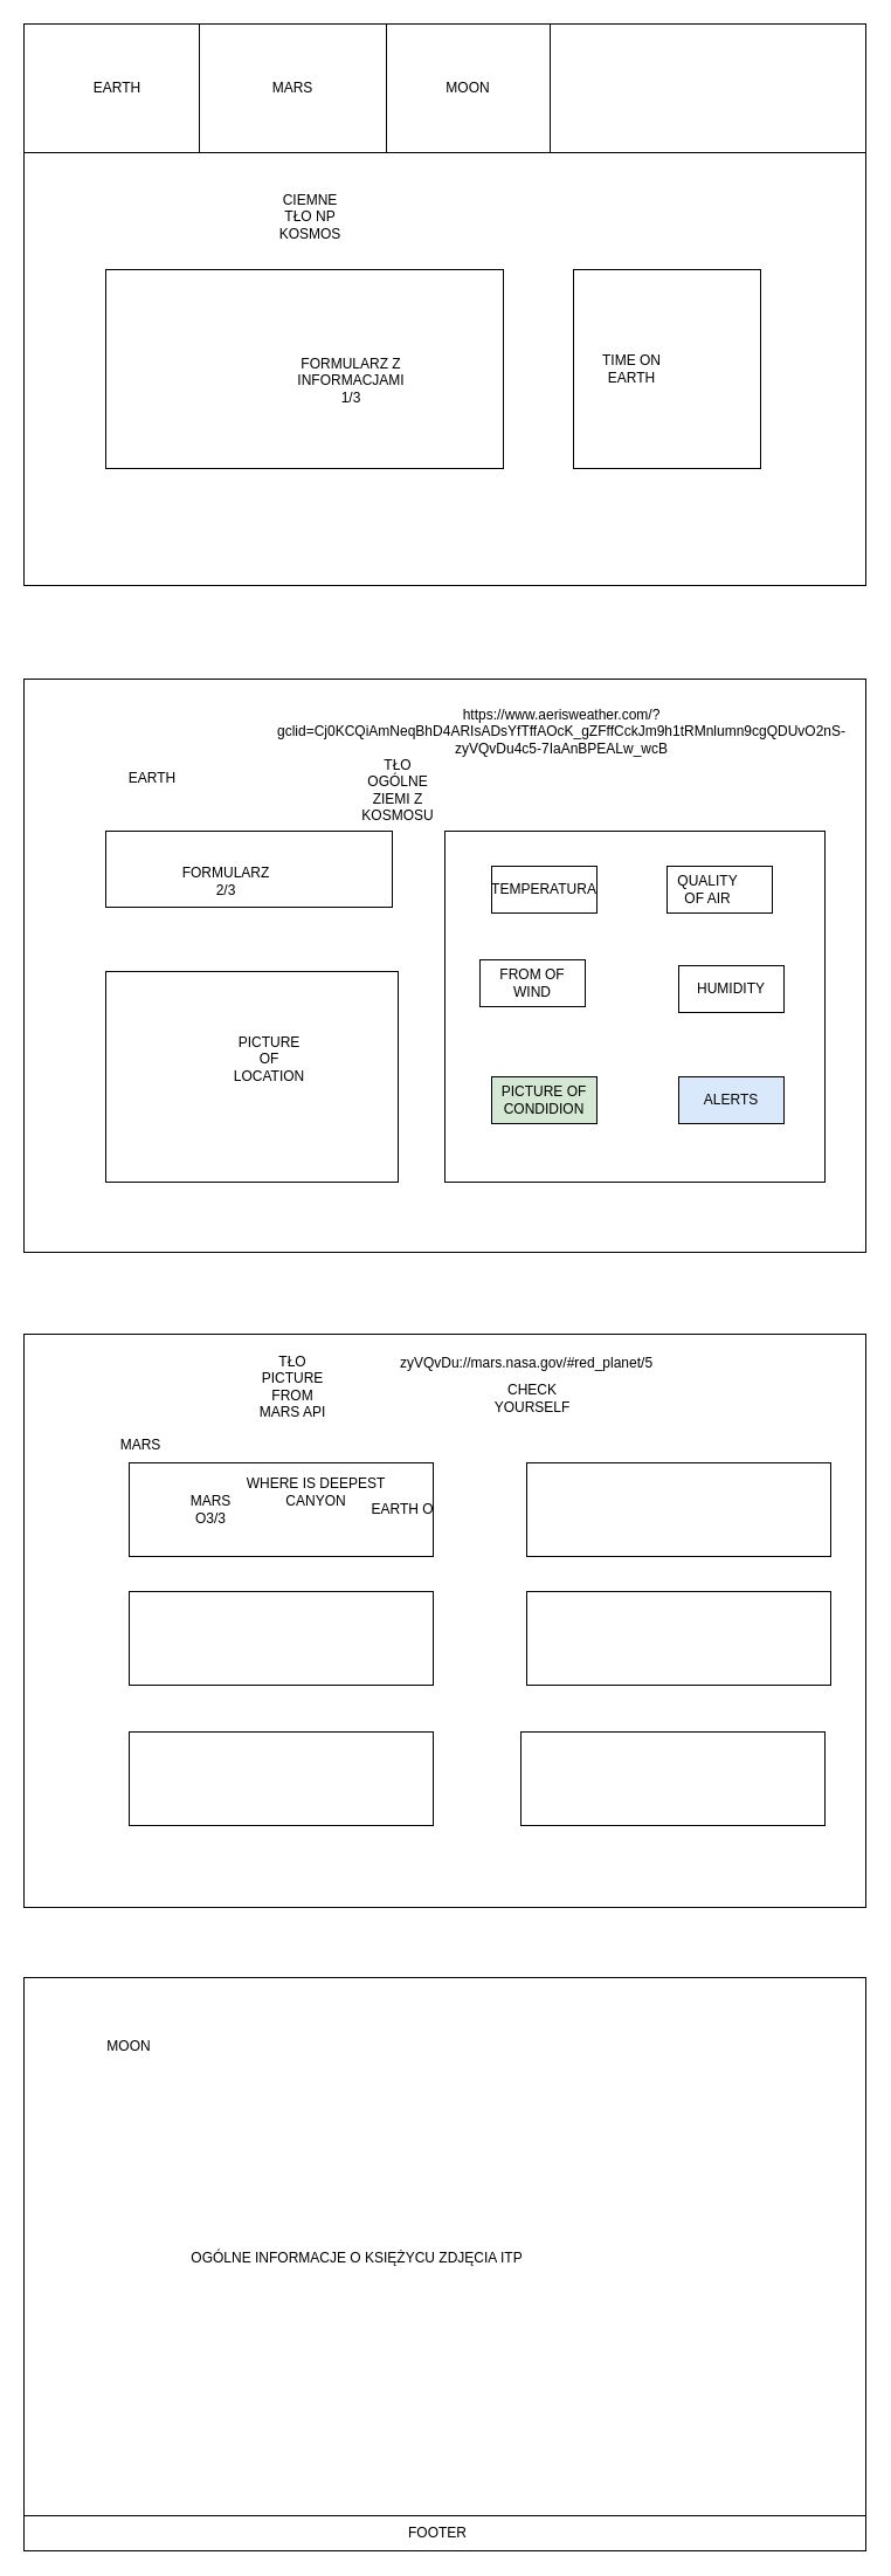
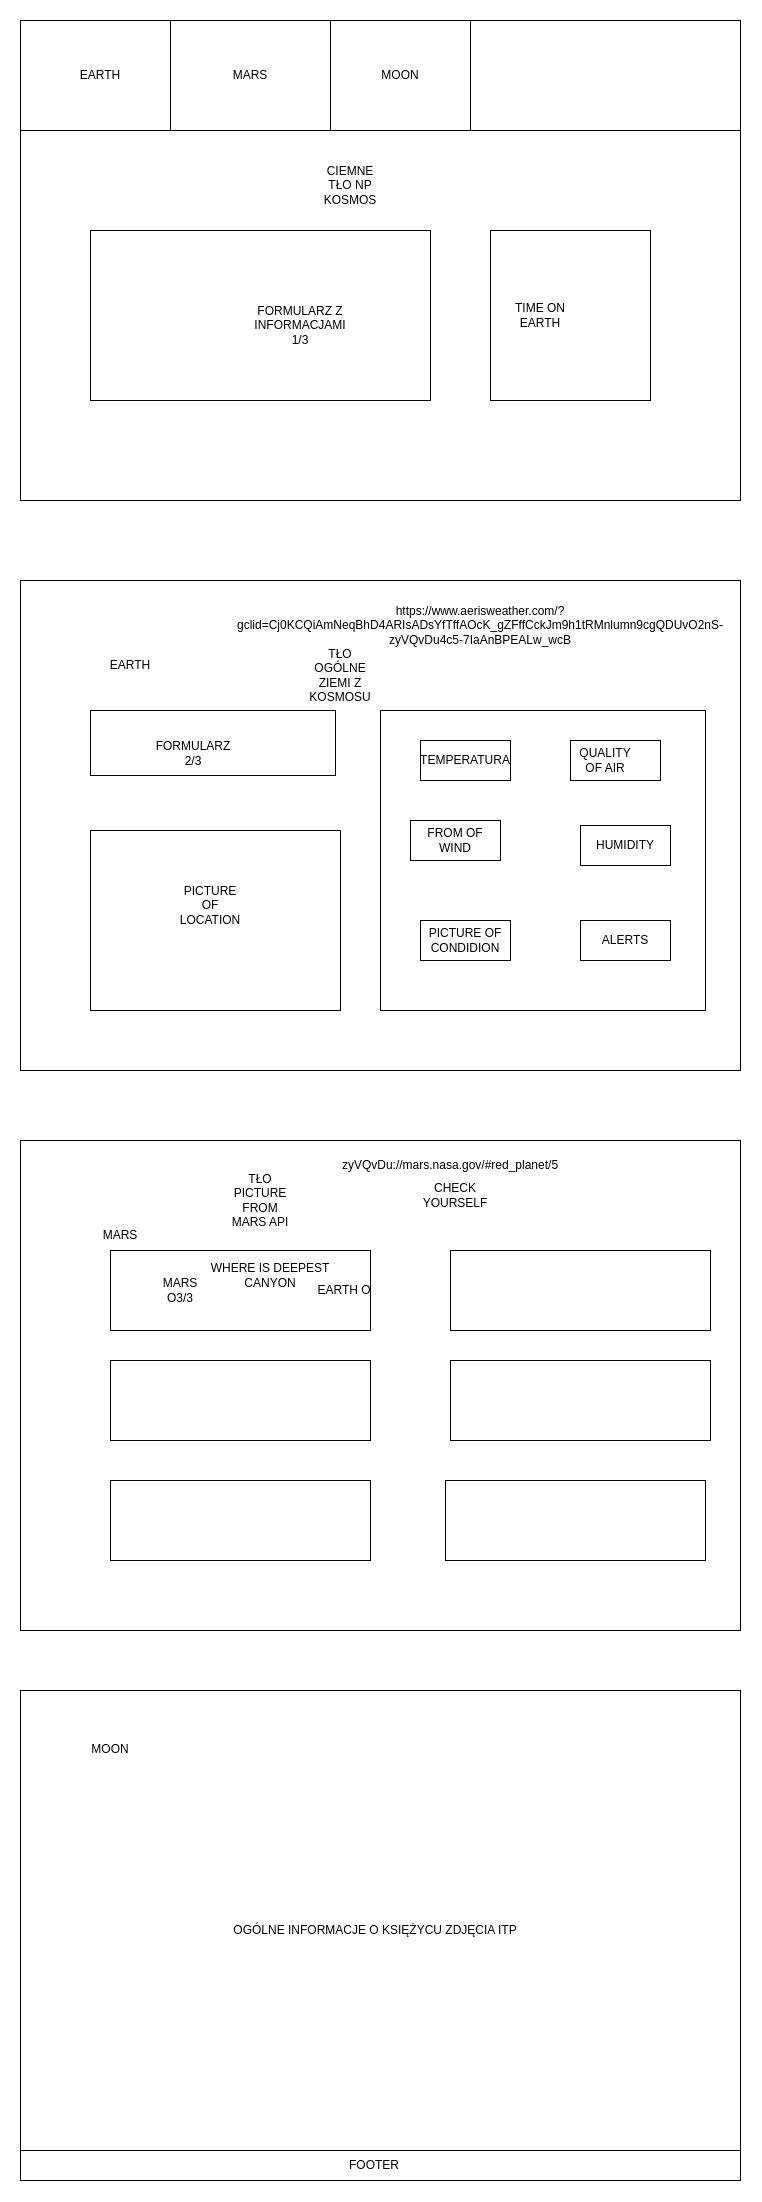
- <mxCell id="14" value="CIEMNE TŁO NP KOSMOS" style="text;html=1;strokeColor=none;fillColor=none;align=center;verticalAlign=middle;whiteSpace=wrap;rounded=0;" vertex="1" parent="1"><mxGeometry x="235" y="170" width="60" height="30" as="geometry" /></mxCell>
+ <mxCell id="14" value="CIEMNE TŁO NP KOSMOS" style="text;html=1;strokeColor=none;fillColor=none;align=center;verticalAlign=middle;whiteSpace=wrap;rounded=0;" vertex="1" parent="1"><mxGeometry x="320" y="170" width="60" height="30" as="geometry" /></mxCell>
- <mxCell id="21" value="PICTURE OF LOCATION" style="text;html=1;strokeColor=none;fillColor=none;align=center;verticalAlign=middle;whiteSpace=wrap;rounded=0;" vertex="1" parent="1"><mxGeometry x="200" y="890" width="60" height="30" as="geometry" /></mxCell>
+ <mxCell id="21" value="PICTURE OF LOCATION" style="text;html=1;strokeColor=none;fillColor=none;align=center;verticalAlign=middle;whiteSpace=wrap;rounded=0;" vertex="1" parent="1"><mxGeometry x="180" y="890" width="60" height="30" as="geometry" /></mxCell>
- <mxCell id="36" value="PICTURE OF CONDIDION" style="rounded=0;whiteSpace=wrap;html=1;fillColor=#d5e8d4;" vertex="1" parent="1"><mxGeometry x="420" y="920" width="90" height="40" as="geometry" /></mxCell>
+ <mxCell id="36" value="PICTURE OF CONDIDION" style="rounded=0;whiteSpace=wrap;html=1;" vertex="1" parent="1"><mxGeometry x="420" y="920" width="90" height="40" as="geometry" /></mxCell>
- <mxCell id="35" value="ALERTS" style="rounded=0;whiteSpace=wrap;html=1;fillColor=#dae8fc;" vertex="1" parent="1"><mxGeometry x="580" y="920" width="90" height="40" as="geometry" /></mxCell>
+ <mxCell id="35" value="ALERTS" style="rounded=0;whiteSpace=wrap;html=1;" vertex="1" parent="1"><mxGeometry x="580" y="920" width="90" height="40" as="geometry" /></mxCell>
- <mxCell id="51" value="TŁO PICTURE FROM MARS API" style="text;html=1;strokeColor=none;fillColor=none;align=center;verticalAlign=middle;whiteSpace=wrap;rounded=0;" vertex="1" parent="1"><mxGeometry x="220" y="1170" width="60" height="30" as="geometry" /></mxCell>
+ <mxCell id="51" value="TŁO PICTURE FROM MARS API" style="text;html=1;strokeColor=none;fillColor=none;align=center;verticalAlign=middle;whiteSpace=wrap;rounded=0;" vertex="1" parent="1"><mxGeometry x="230" y="1185" width="60" height="30" as="geometry" /></mxCell>
- <mxCell id="54" value="OGÓLNE INFORMACJE O KSIĘŻYCU ZDJĘCIA ITP" style="text;html=1;strokeColor=none;fillColor=none;align=center;verticalAlign=middle;whiteSpace=wrap;rounded=0;" vertex="1" parent="1"><mxGeometry x="90" y="1800" width="430" height="260" as="geometry" /></mxCell>
+ <mxCell id="54" value="OGÓLNE INFORMACJE O KSIĘŻYCU ZDJĘCIA ITP" style="text;html=1;strokeColor=none;fillColor=none;align=center;verticalAlign=middle;whiteSpace=wrap;rounded=0;" vertex="1" parent="1"><mxGeometry x="160" y="1800" width="430" height="260" as="geometry" /></mxCell>
